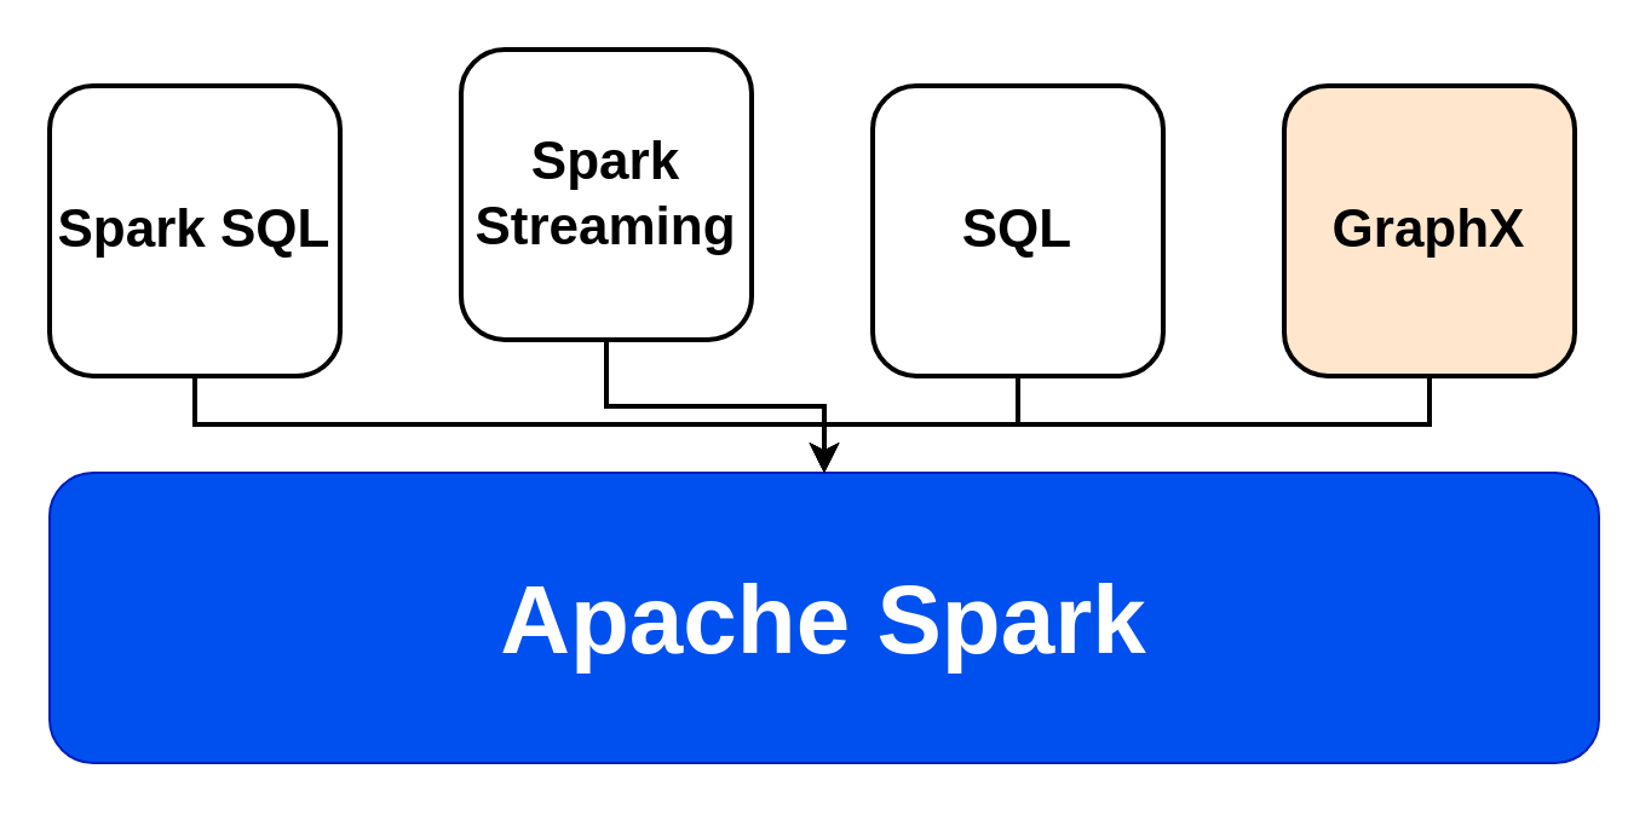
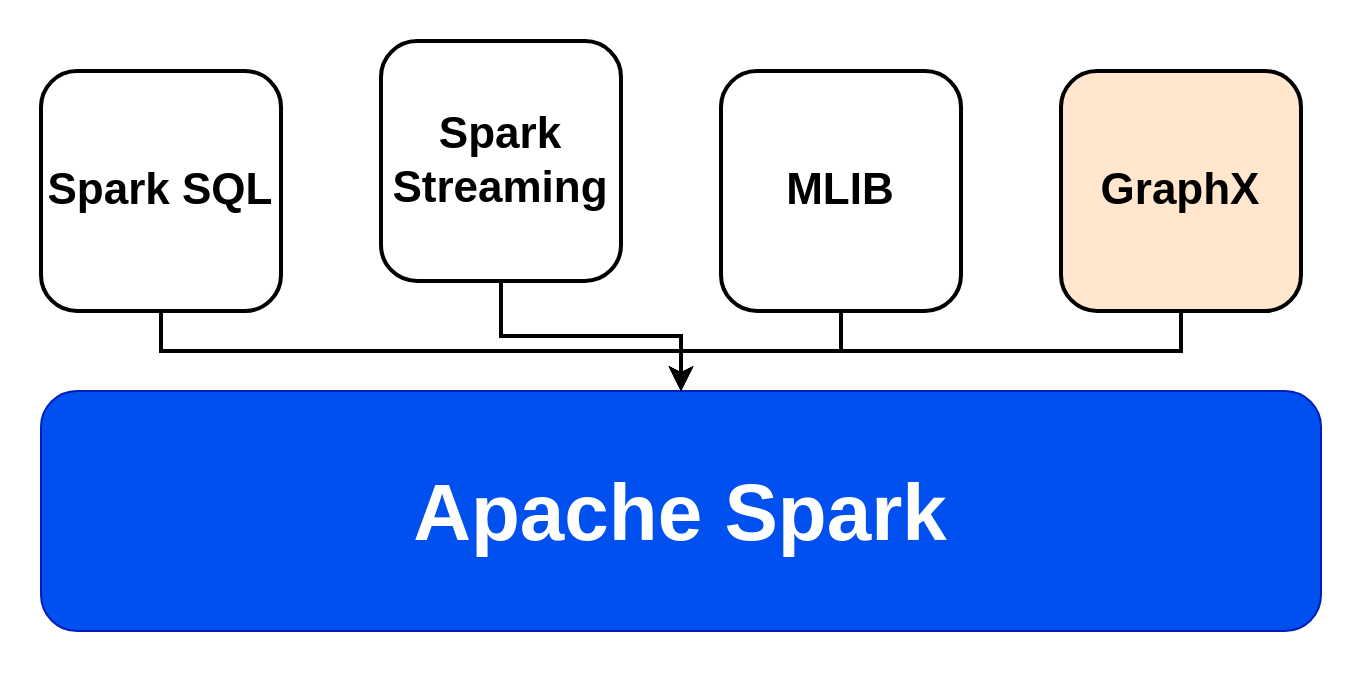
- <mxCell id="8" value="SQL" style="rounded=1;whiteSpace=wrap;html=1;fontSize=22;strokeWidth=2;fontStyle=1" vertex="1" parent="1"><mxGeometry x="360" y="35" width="120" height="120" as="geometry" /></mxCell>
+ <mxCell id="8" value="MLIB" style="rounded=1;whiteSpace=wrap;html=1;fontSize=22;strokeWidth=2;fontStyle=1" vertex="1" parent="1"><mxGeometry x="360" y="35" width="120" height="120" as="geometry" /></mxCell>
